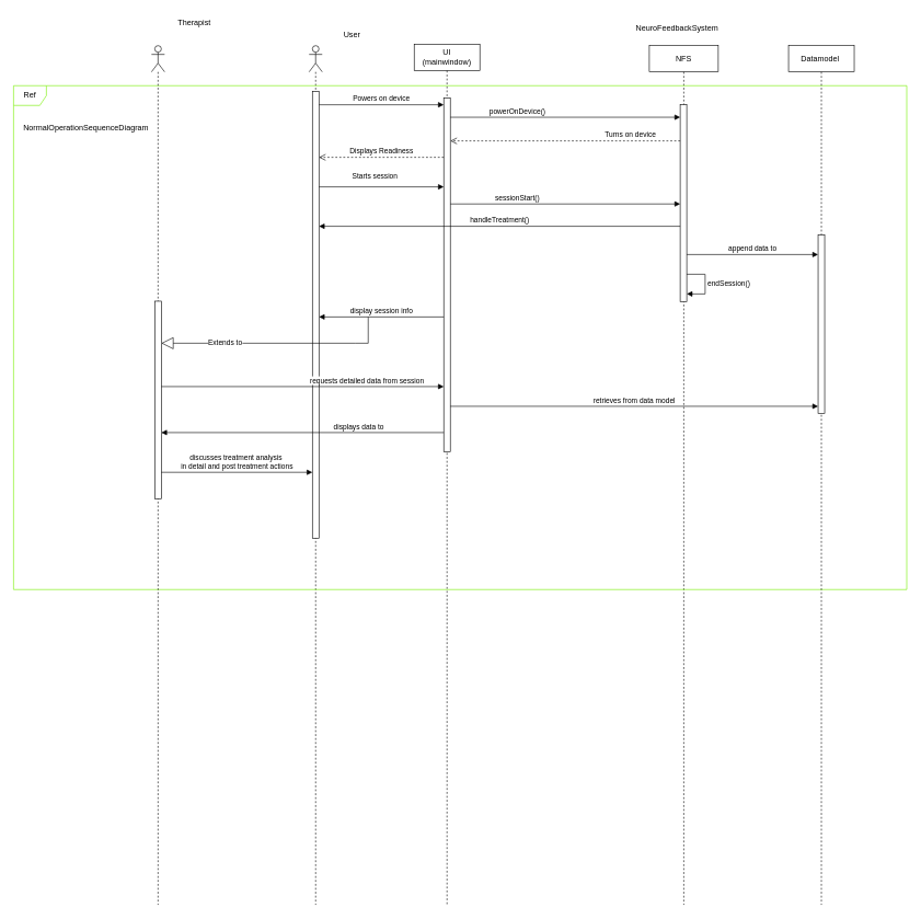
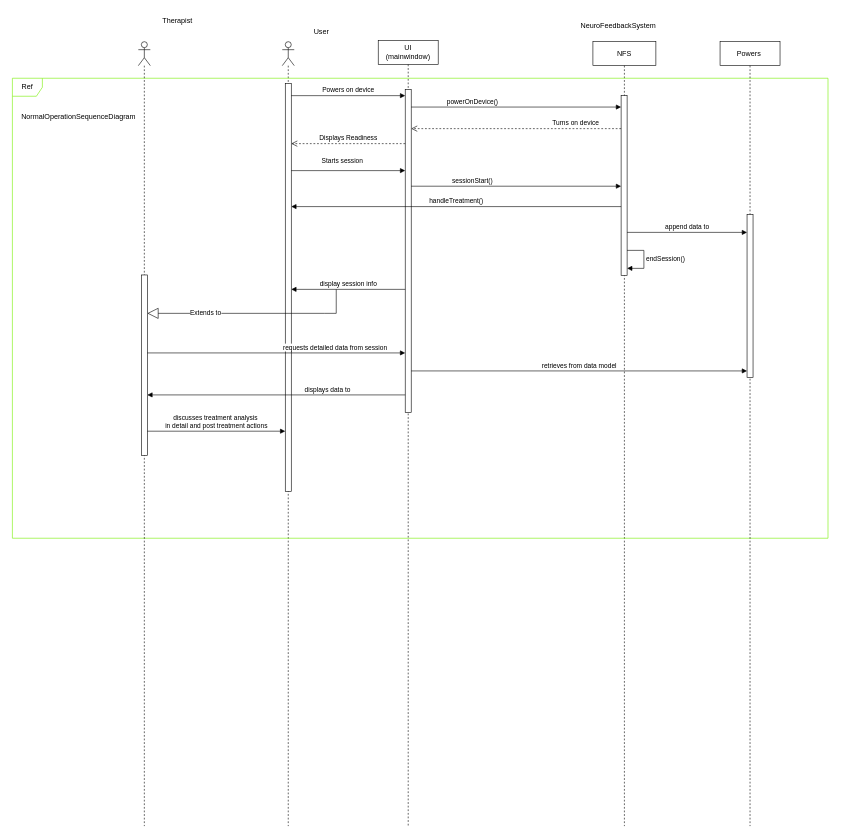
- <mxCell id="21" value="Datamodel&amp;nbsp;" style="shape=umlLifeline;perimeter=lifelinePerimeter;whiteSpace=wrap;html=1;container=1;dropTarget=0;collapsible=0;recursiveResize=0;outlineConnect=0;portConstraint=eastwest;newEdgeStyle={&quot;curved&quot;:0,&quot;rounded&quot;:0};" parent="1" vertex="1"><mxGeometry x="1200" y="69" width="100" height="1308" as="geometry" /></mxCell>
+ <mxCell id="21" value="Powers&amp;nbsp;" style="shape=umlLifeline;perimeter=lifelinePerimeter;whiteSpace=wrap;html=1;container=1;dropTarget=0;collapsible=0;recursiveResize=0;outlineConnect=0;portConstraint=eastwest;newEdgeStyle={&quot;curved&quot;:0,&quot;rounded&quot;:0};" parent="1" vertex="1"><mxGeometry x="1200" y="69" width="100" height="1308" as="geometry" /></mxCell>
